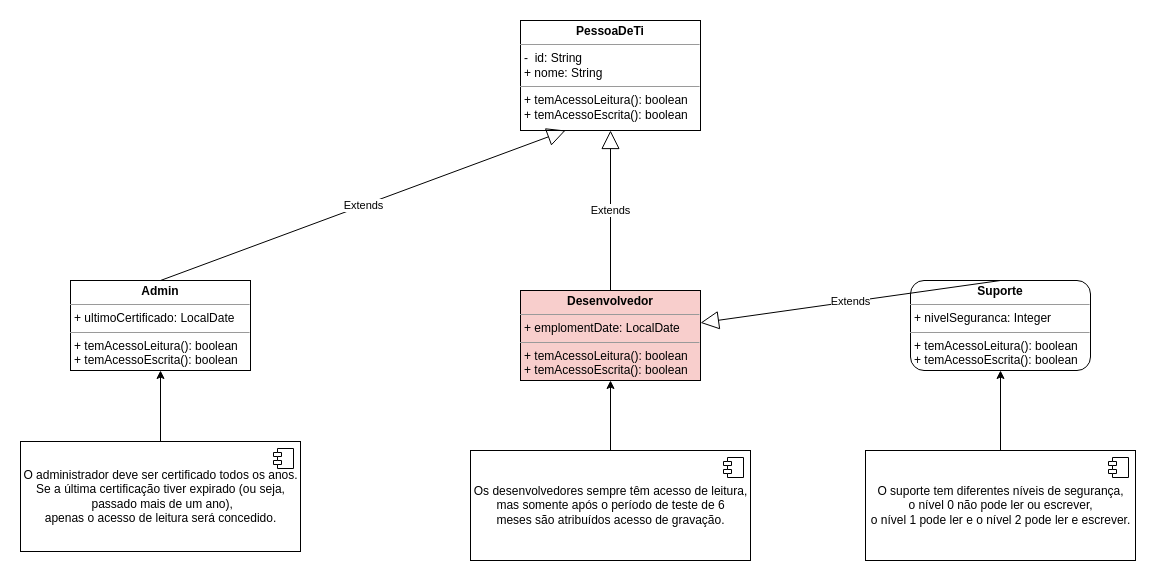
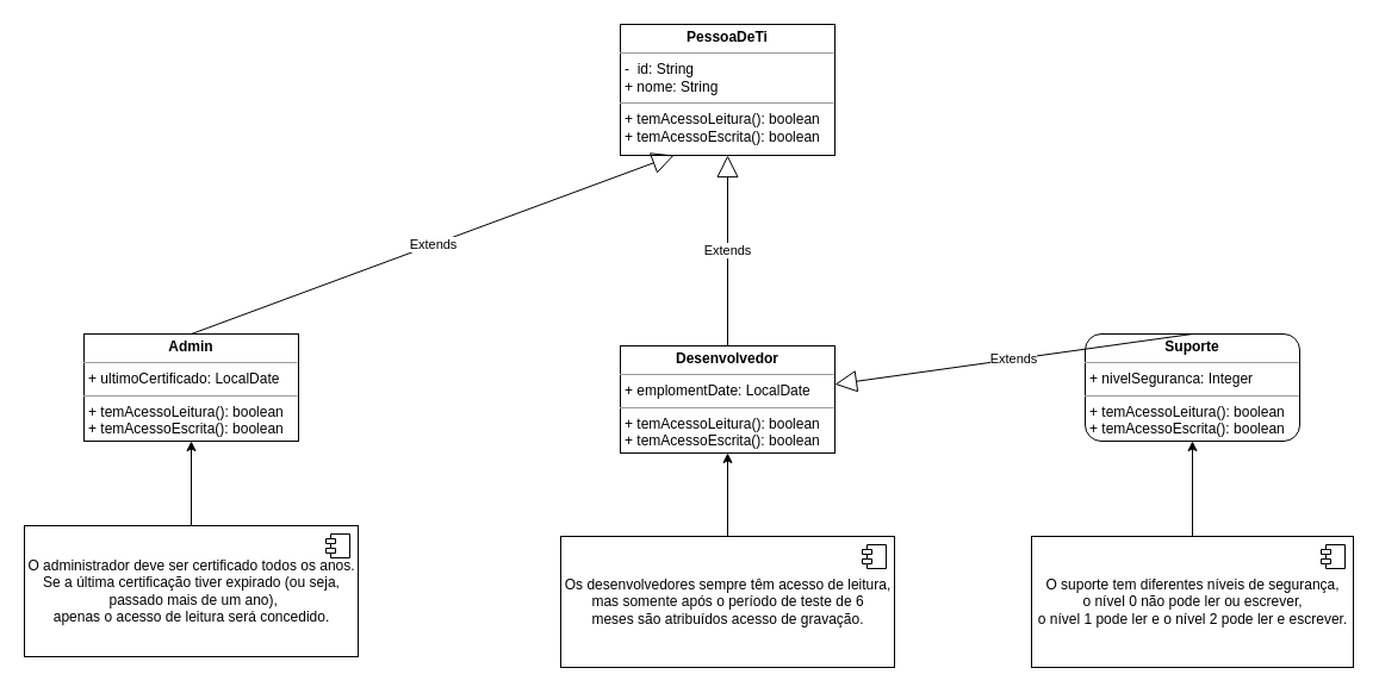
- <mxCell id="4" value="&lt;p style=&quot;margin:0px;margin-top:4px;text-align:center;&quot;&gt;&lt;b&gt;Desenvolvedor&lt;/b&gt;&lt;/p&gt;&lt;hr size=&quot;1&quot;&gt;&lt;p style=&quot;margin:0px;margin-left:4px;&quot;&gt;+ emplomentDate: LocalDate&lt;/p&gt;&lt;hr size=&quot;1&quot;&gt;&lt;p style=&quot;margin: 0px 0px 0px 4px;&quot;&gt;&lt;span style=&quot;background-color: initial;&quot;&gt;+ temAcessoLeitura(): boolean&lt;/span&gt;&lt;/p&gt;&lt;p style=&quot;margin: 0px 0px 0px 4px;&quot;&gt;+ temAcessoEscrita(): boolean&lt;/p&gt;" style="verticalAlign=top;align=left;overflow=fill;fontSize=12;fontFamily=Helvetica;html=1;fillColor=#f8cecc;" vertex="1" parent="1"><mxGeometry x="520" y="290" width="180" height="90" as="geometry" /></mxCell>
+ <mxCell id="4" value="&lt;p style=&quot;margin:0px;margin-top:4px;text-align:center;&quot;&gt;&lt;b&gt;Desenvolvedor&lt;/b&gt;&lt;/p&gt;&lt;hr size=&quot;1&quot;&gt;&lt;p style=&quot;margin:0px;margin-left:4px;&quot;&gt;+ emplomentDate: LocalDate&lt;/p&gt;&lt;hr size=&quot;1&quot;&gt;&lt;p style=&quot;margin: 0px 0px 0px 4px;&quot;&gt;&lt;span style=&quot;background-color: initial;&quot;&gt;+ temAcessoLeitura(): boolean&lt;/span&gt;&lt;/p&gt;&lt;p style=&quot;margin: 0px 0px 0px 4px;&quot;&gt;+ temAcessoEscrita(): boolean&lt;/p&gt;" style="verticalAlign=top;align=left;overflow=fill;fontSize=12;fontFamily=Helvetica;html=1;" vertex="1" parent="1"><mxGeometry x="520" y="290" width="180" height="90" as="geometry" /></mxCell>
